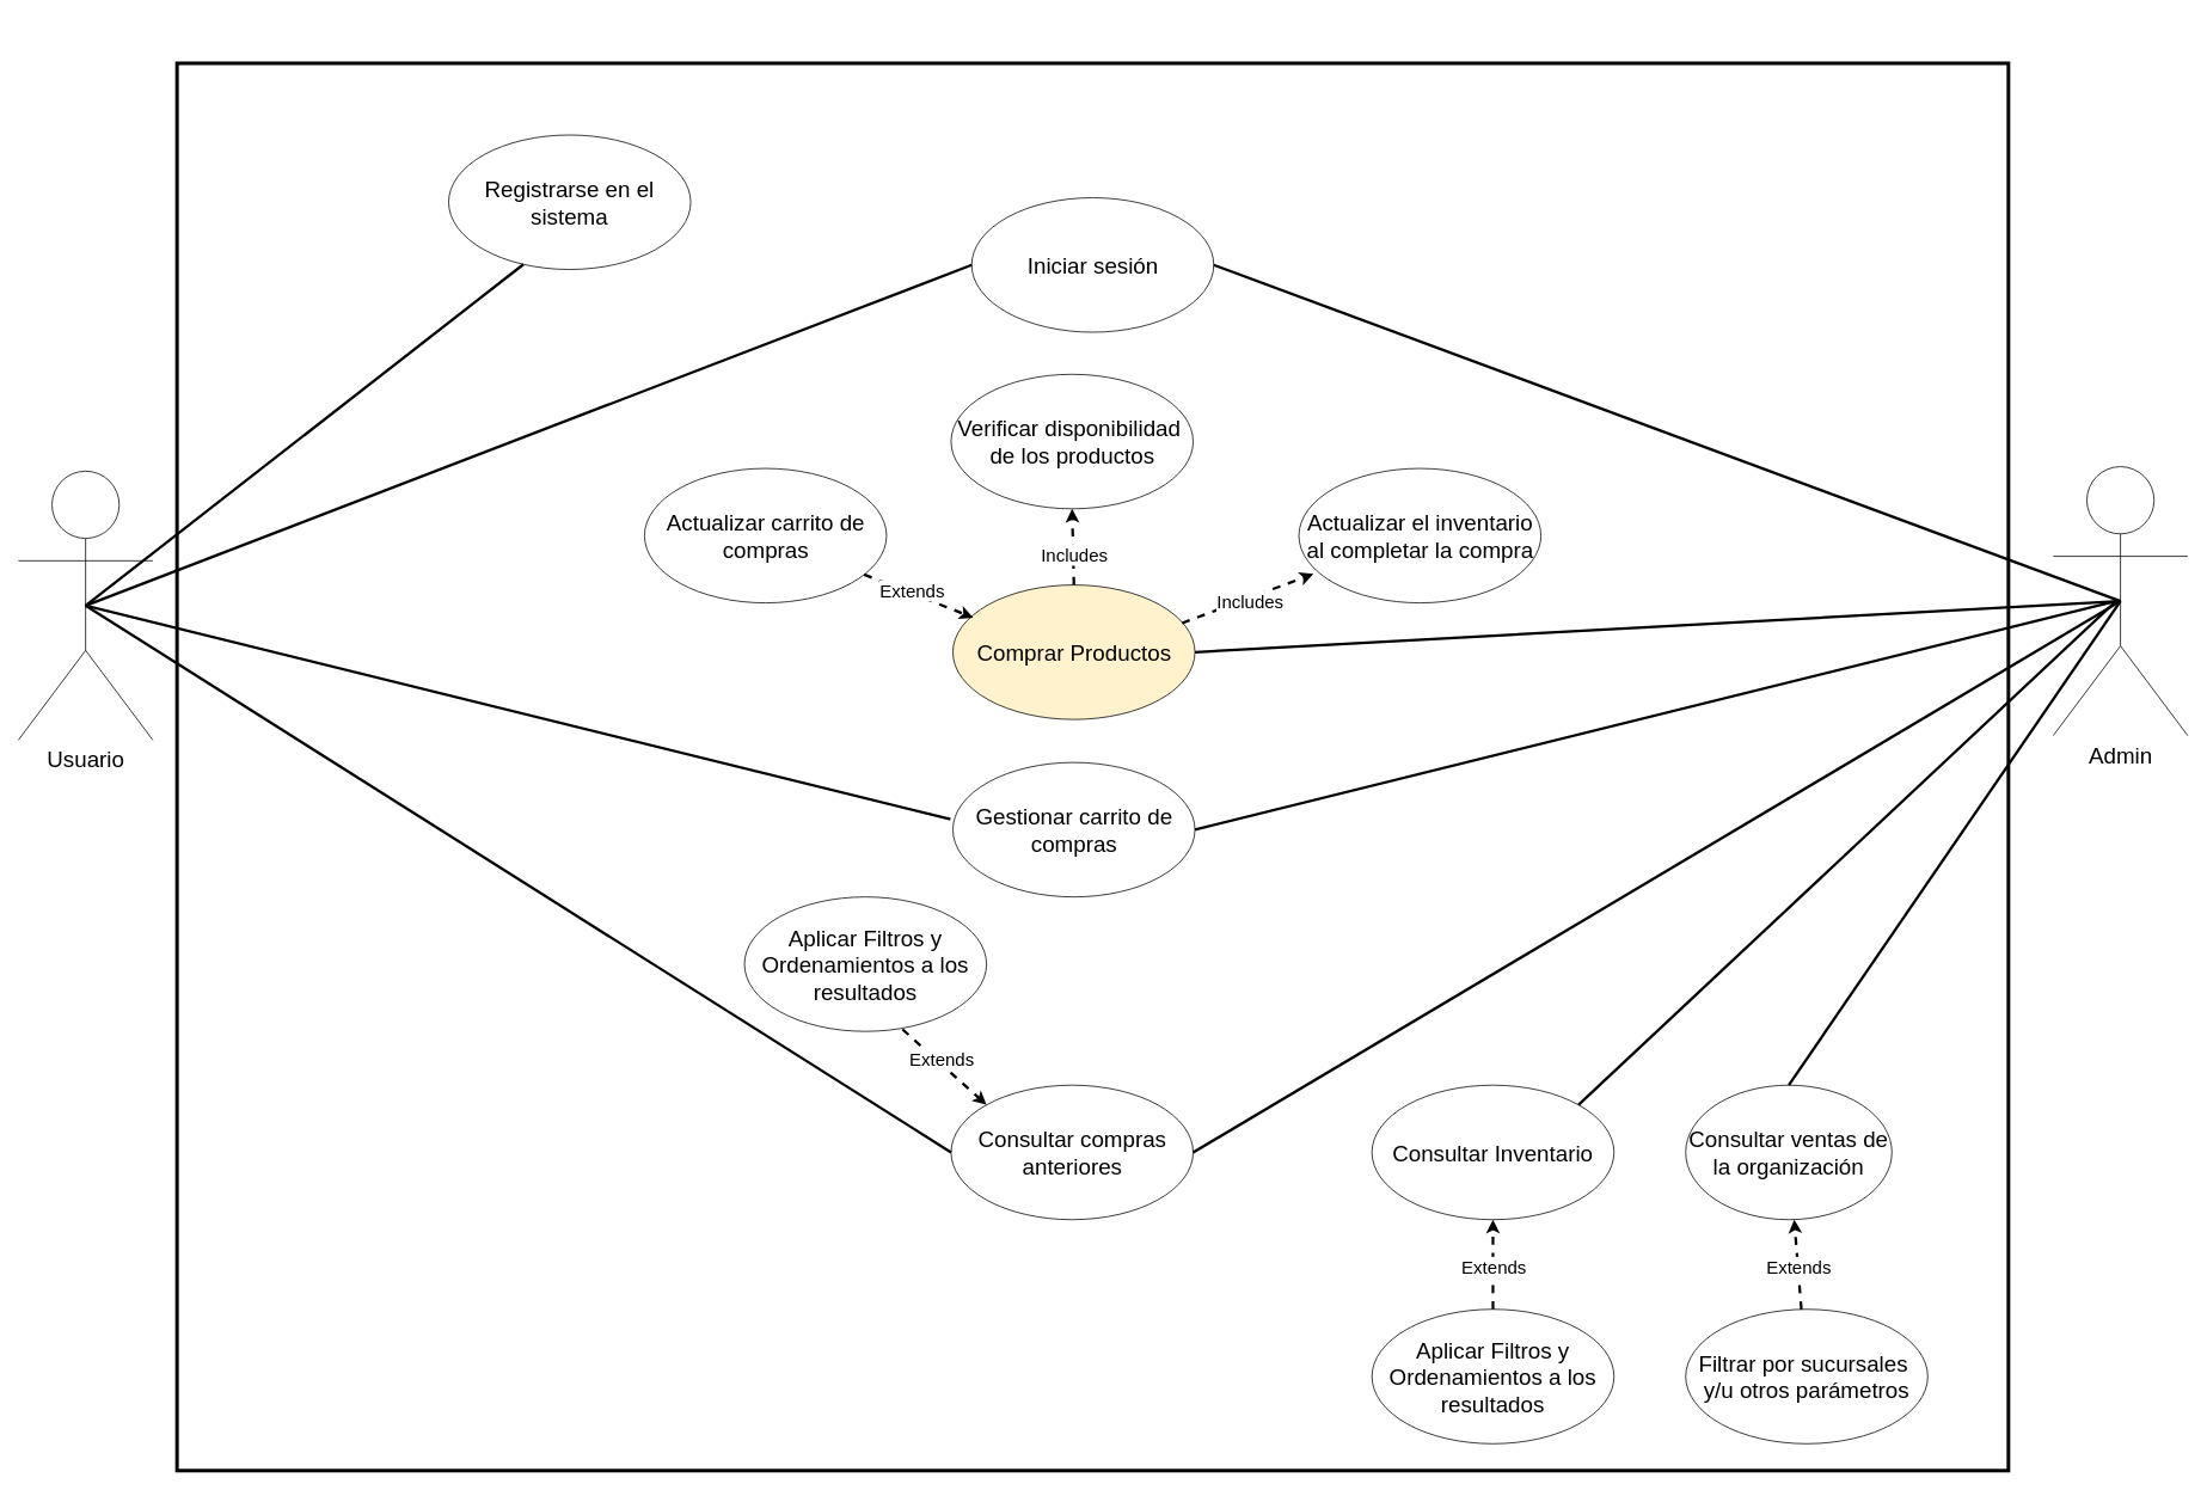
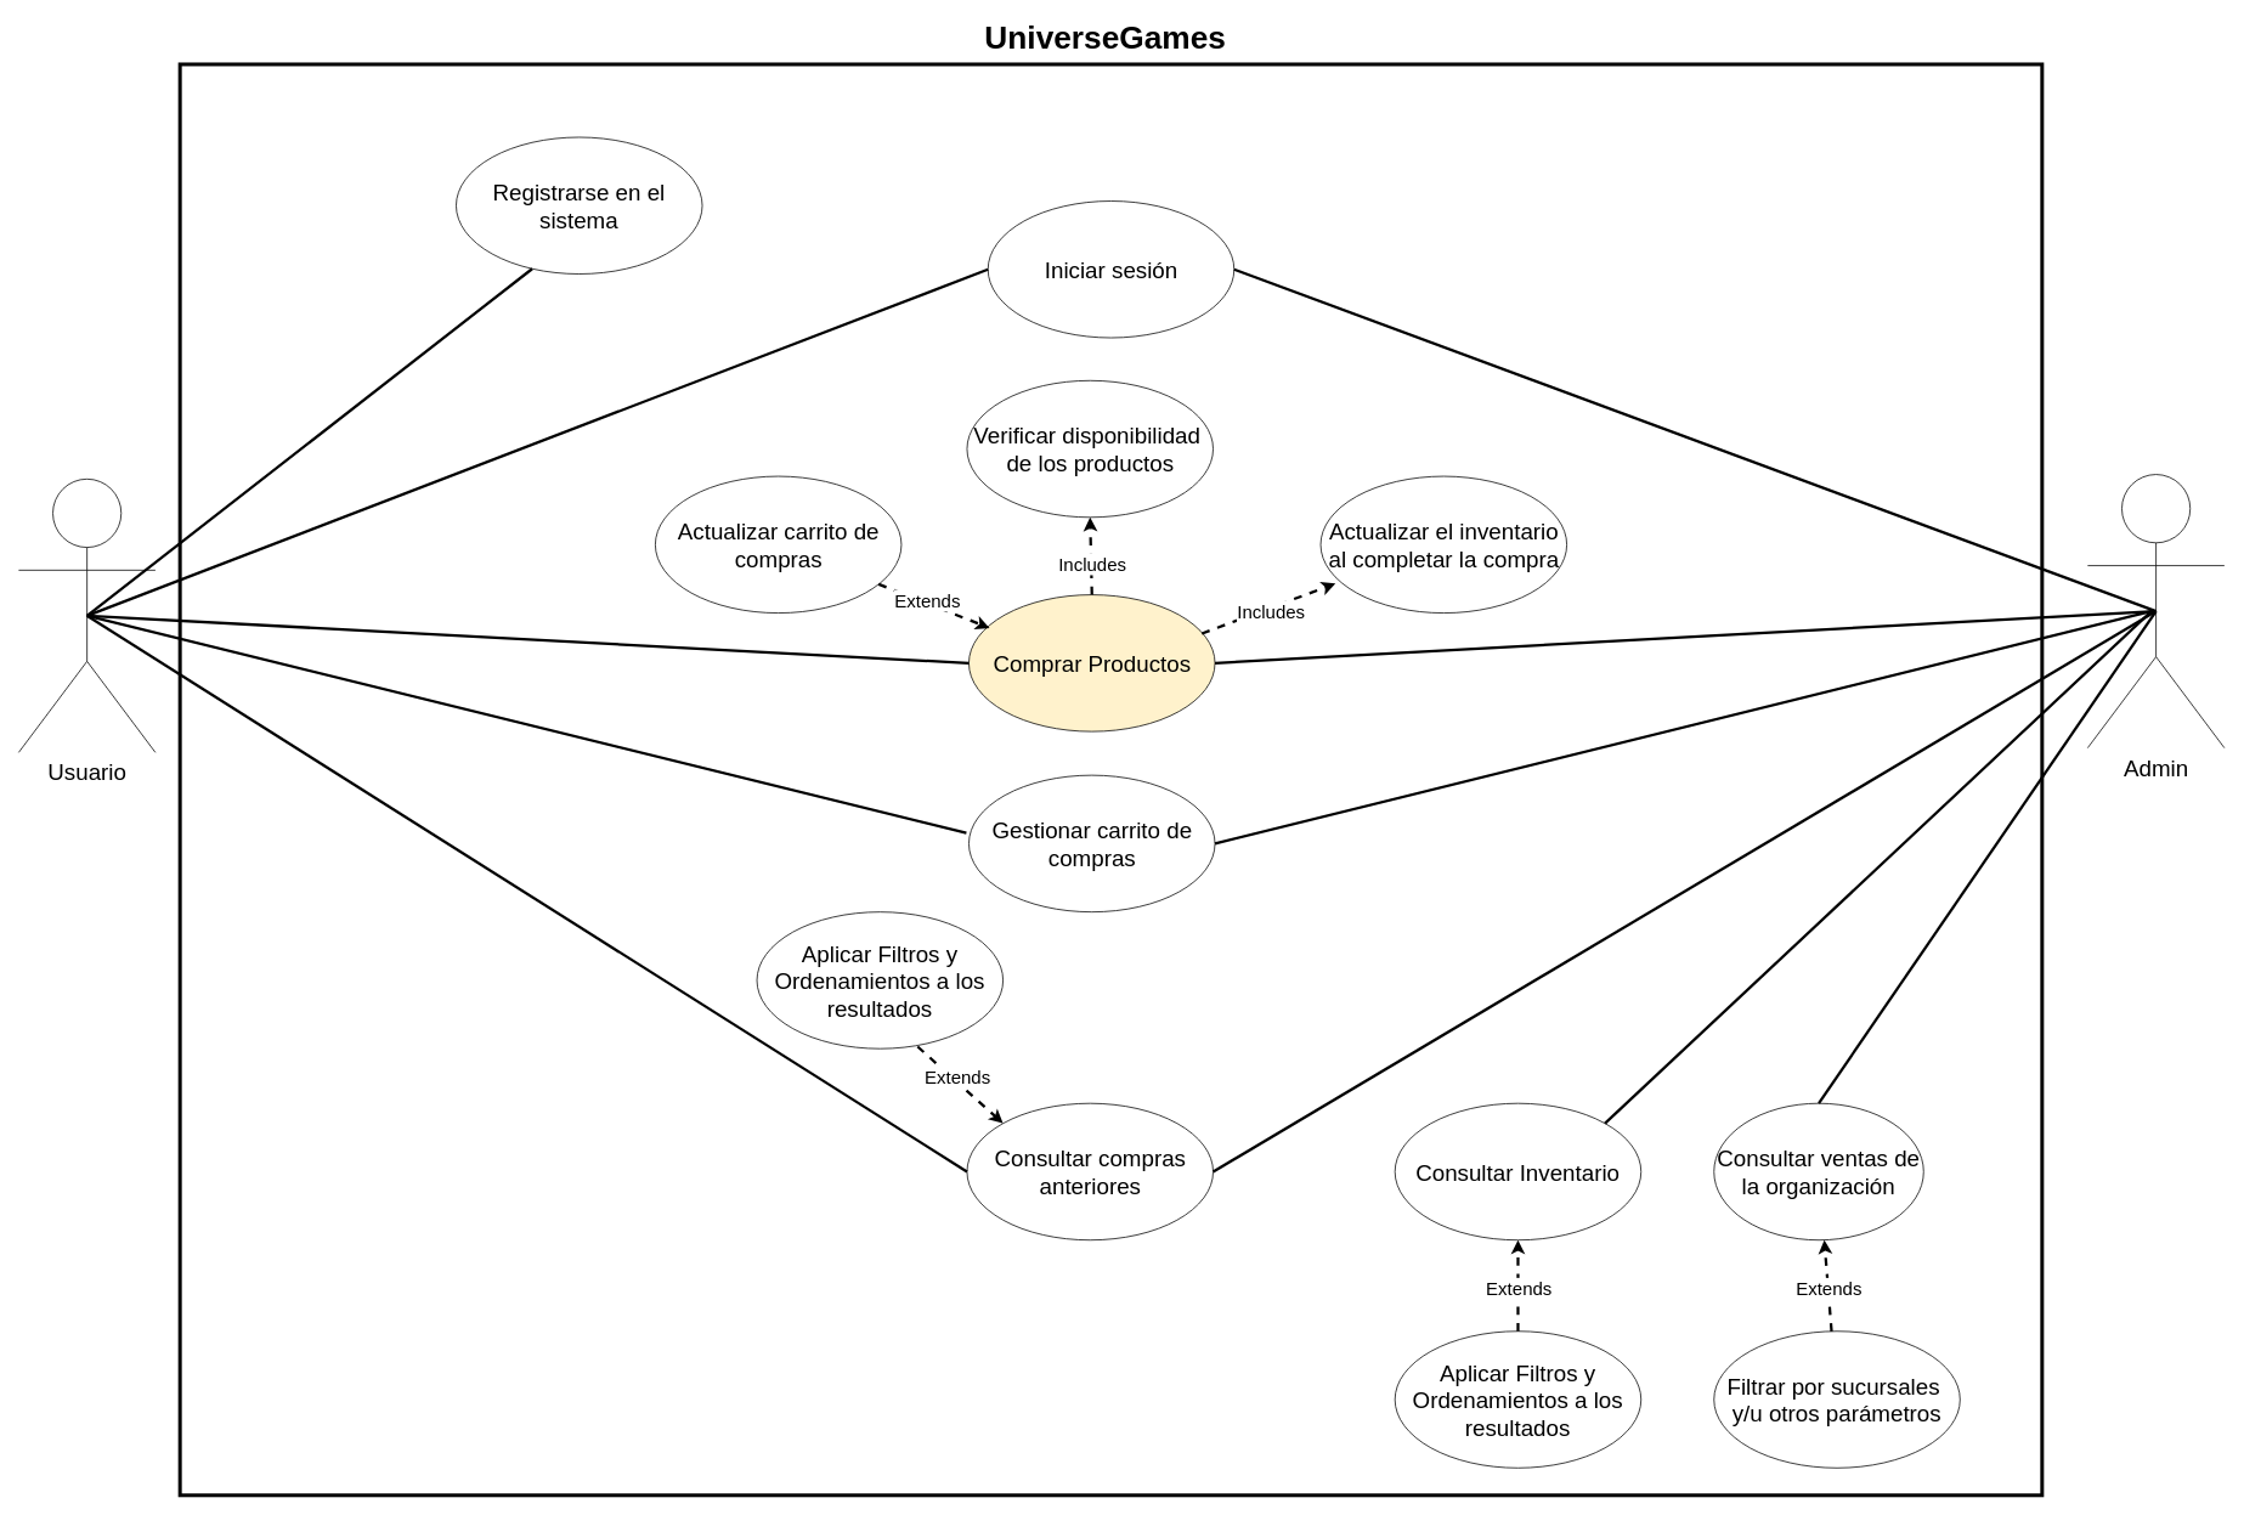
+ <mxCell id="2" value="&lt;font style=&quot;font-size: 35px;&quot;&gt;UniverseGames&lt;/font&gt;" style="text;strokeColor=none;fillColor=none;html=1;fontSize=24;fontStyle=1;verticalAlign=middle;align=center;" vertex="1" parent="1"><mxGeometry x="190" y="20" width="2043" height="40" as="geometry" /></mxCell>
+ <mxCell id="13" value="" style="endArrow=none;html=1;rounded=0;entryX=0;entryY=0.5;entryDx=0;entryDy=0;strokeWidth=3;exitX=0.5;exitY=0.5;exitDx=0;exitDy=0;exitPerimeter=0;" edge="1" parent="1" source="4" target="6"><mxGeometry width="50" height="50" relative="1" as="geometry"><mxPoint x="490" y="440" as="sourcePoint" /><mxPoint x="540" y="390" as="targetPoint" /></mxGeometry></mxCell>
